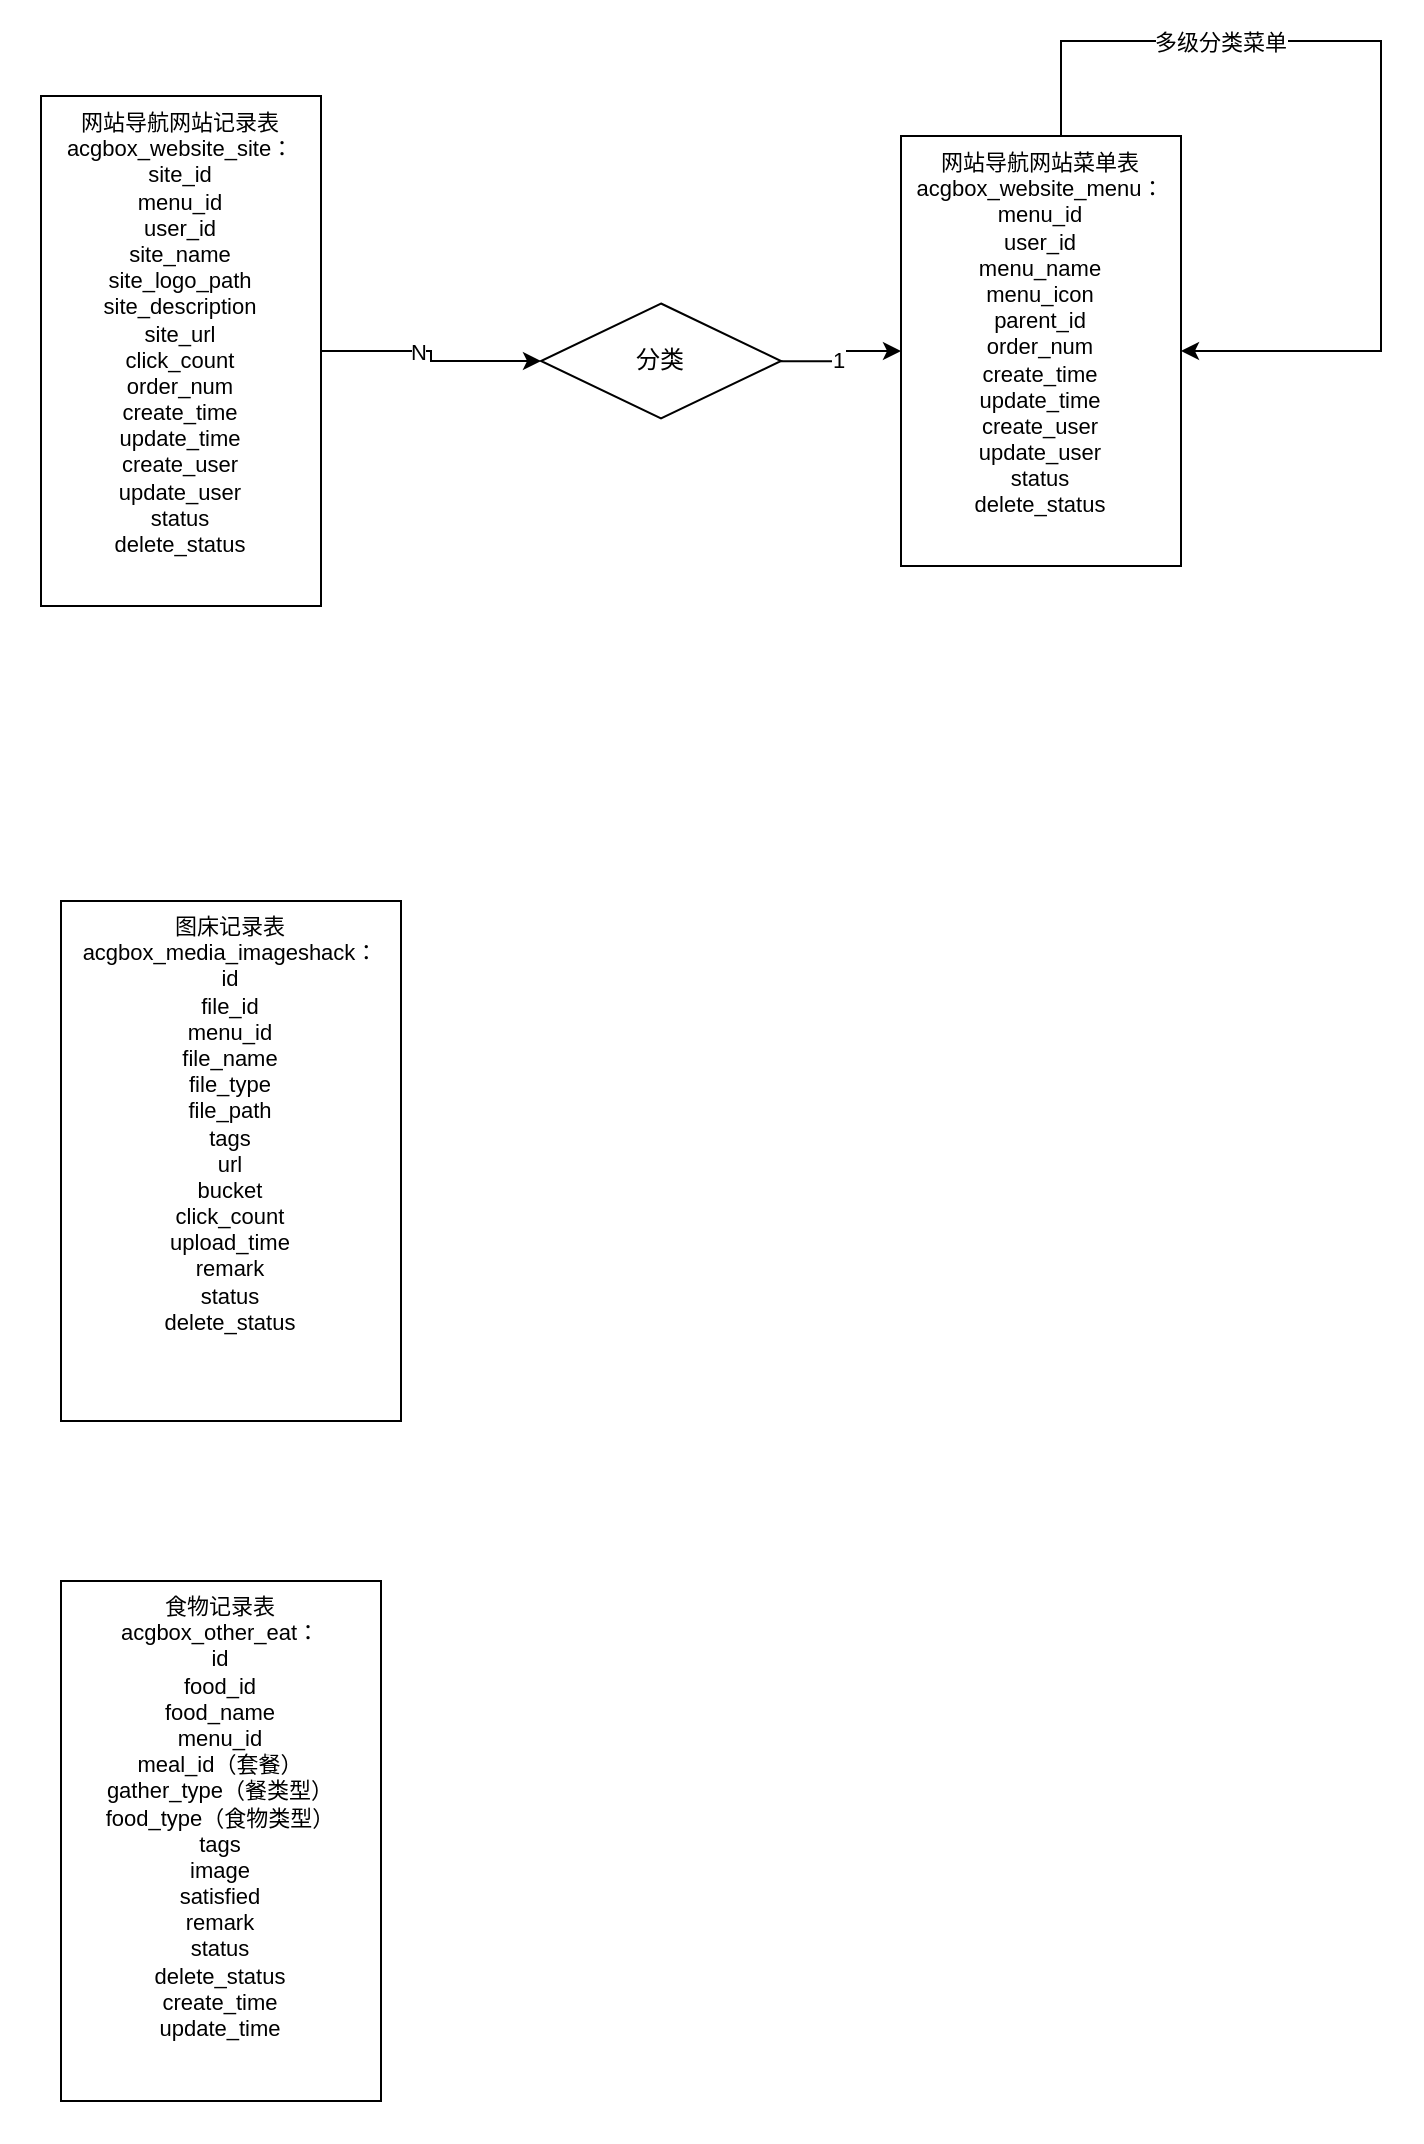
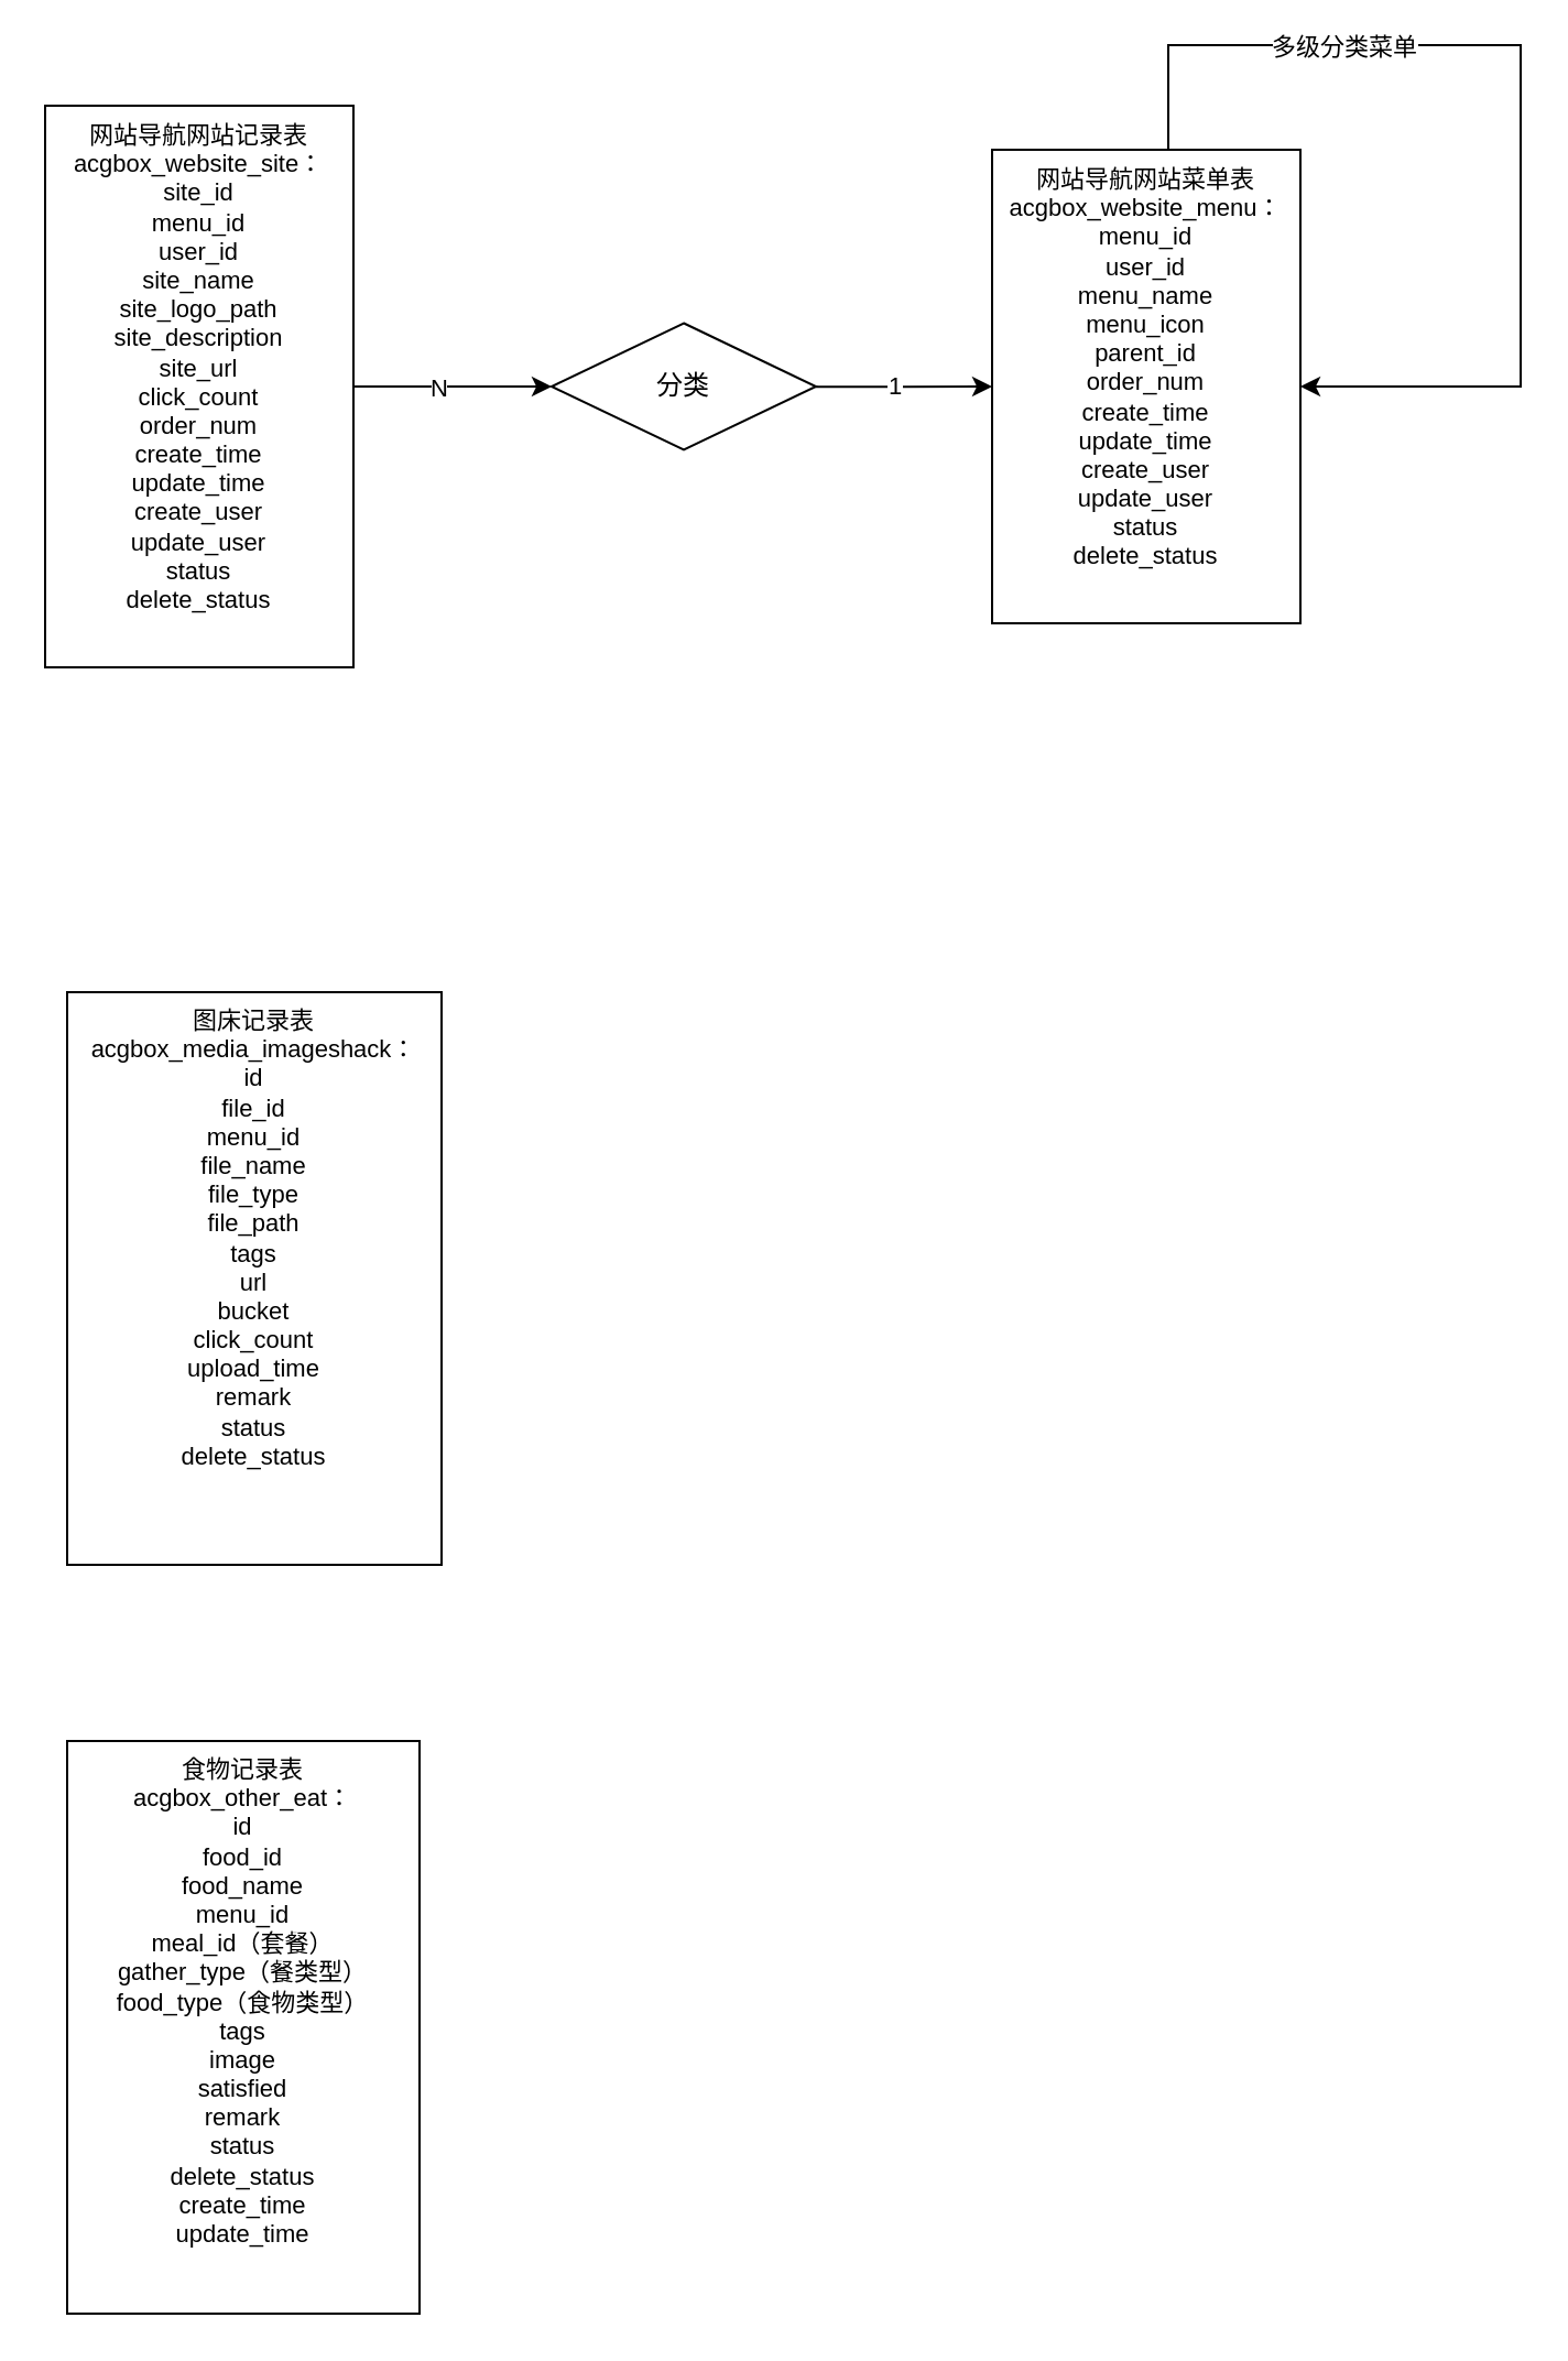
- <mxCell id="8" value="分类" style="rhombus;whiteSpace=wrap;html=1;" parent="1" vertex="1"><mxGeometry x="270" y="151.25" width="120" height="57.5" as="geometry" /></mxCell>
+ <mxCell id="8" value="分类" style="rhombus;whiteSpace=wrap;html=1;" parent="1" vertex="1"><mxGeometry x="250" y="146.25" width="120" height="57.5" as="geometry" /></mxCell>
